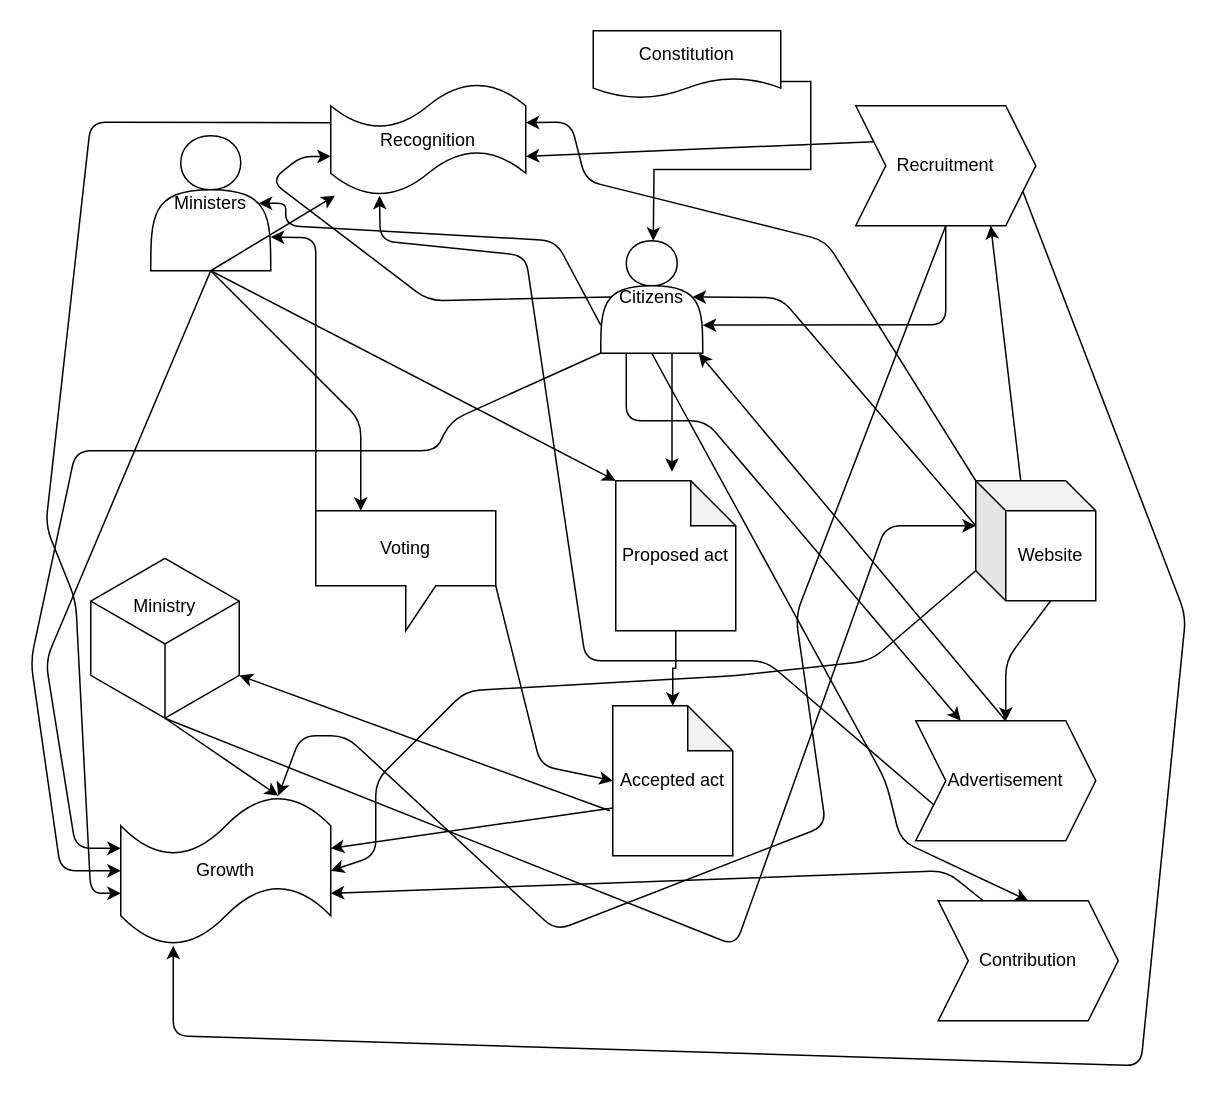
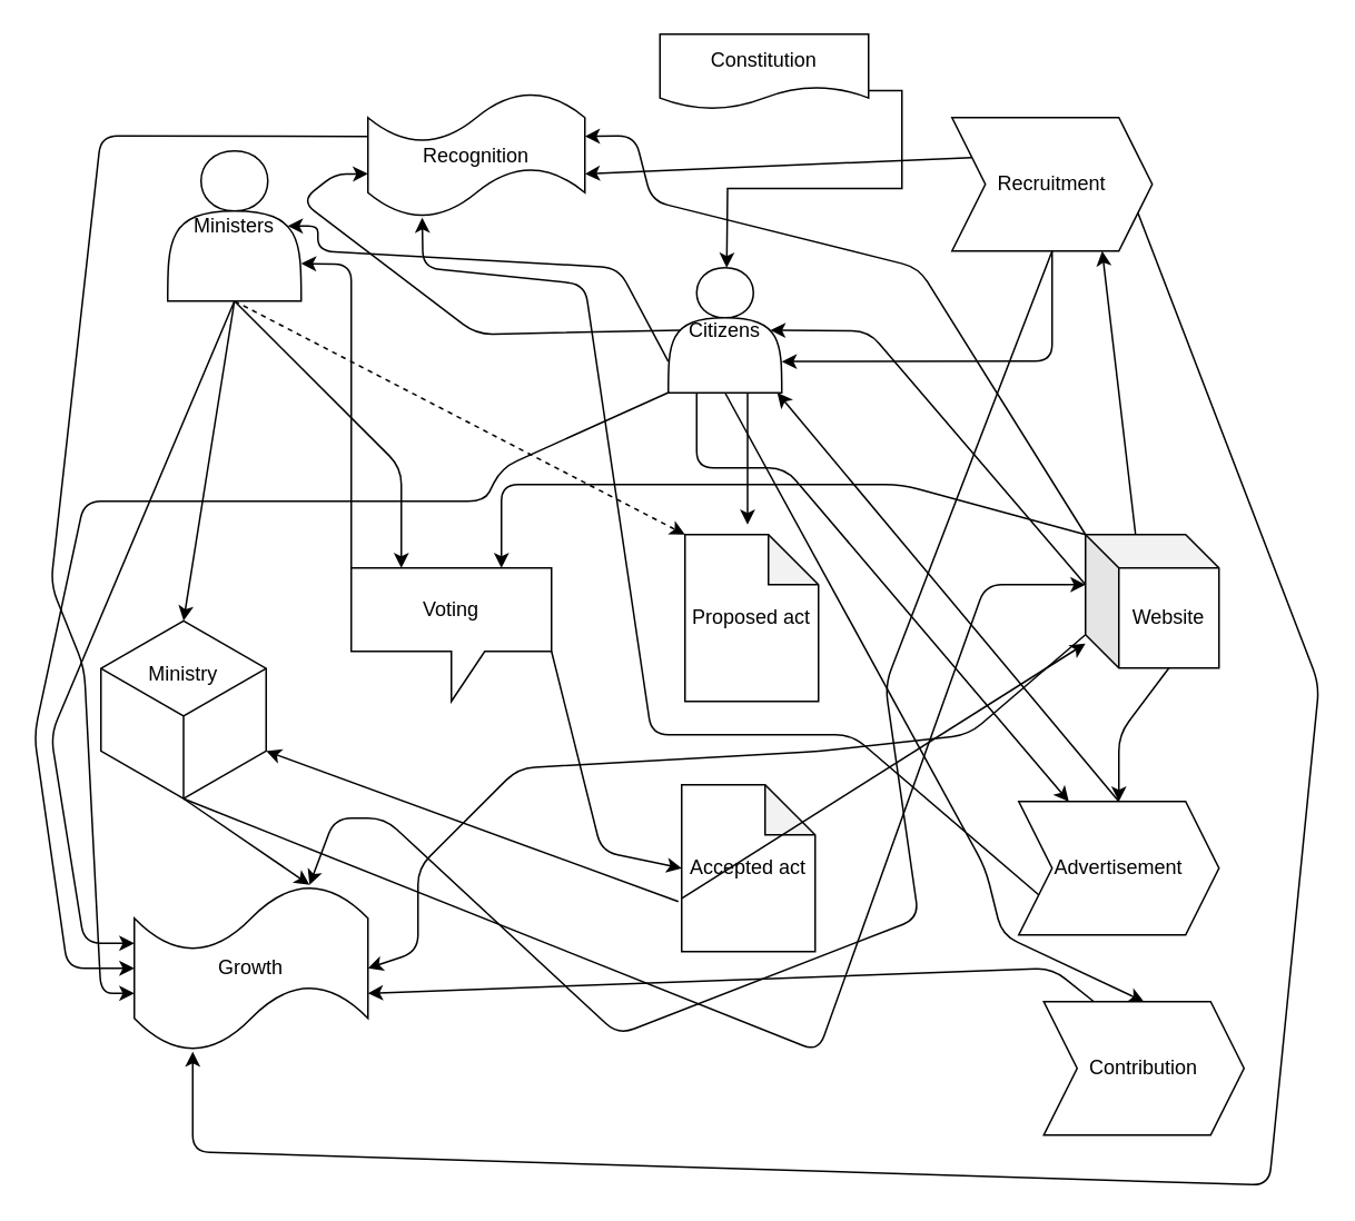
- <mxCell id="15" value="" style="endArrow=classic;html=1;exitX=0.5;exitY=1;exitDx=0;exitDy=0;" parent="1" source="11" target="27" edge="1"><mxGeometry width="50" height="50" relative="1" as="geometry"><mxPoint x="70" y="270" as="sourcePoint" /><mxPoint x="120" y="220" as="targetPoint" /></mxGeometry></mxCell>
+ <mxCell id="15" value="" style="endArrow=classic;html=1;exitX=0.5;exitY=1;exitDx=0;exitDy=0;entryX=0;entryY=0;entryDx=49.5;entryDy=1.671;entryPerimeter=0;" parent="1" source="11" target="14" edge="1"><mxGeometry width="50" height="50" relative="1" as="geometry"><mxPoint x="70" y="270" as="sourcePoint" /><mxPoint x="120" y="220" as="targetPoint" /></mxGeometry></mxCell>
- <mxCell id="12" value="" style="endArrow=classic;html=1;exitX=0.5;exitY=1;exitDx=0;exitDy=0;entryX=0;entryY=0;entryDx=0;entryDy=0;entryPerimeter=0;" parent="1" source="11" target="7" edge="1"><mxGeometry width="50" height="50" relative="1" as="geometry"><mxPoint x="100" y="300" as="sourcePoint" /><mxPoint x="150" y="250" as="targetPoint" /></mxGeometry></mxCell>
+ <mxCell id="12" value="" style="endArrow=classic;html=1;exitX=0.5;exitY=1;exitDx=0;exitDy=0;entryX=0;entryY=0;entryDx=0;entryDy=0;entryPerimeter=0;dashed=1;" parent="1" source="11" target="7" edge="1"><mxGeometry width="50" height="50" relative="1" as="geometry"><mxPoint x="100" y="300" as="sourcePoint" /><mxPoint x="150" y="250" as="targetPoint" /></mxGeometry></mxCell>
+ <mxCell id="34" value="" style="endArrow=classic;html=1;exitX=0;exitY=0;exitDx=0;exitDy=0;exitPerimeter=0;entryX=0.75;entryY=0;entryDx=0;entryDy=0;entryPerimeter=0;" parent="1" source="20" target="8" edge="1"><mxGeometry width="50" height="50" relative="1" as="geometry"><mxPoint x="890" y="320" as="sourcePoint" /><mxPoint x="940" y="270" as="targetPoint" /><Array as="points"><mxPoint x="540" y="290" /><mxPoint x="300" y="290" /></Array></mxGeometry></mxCell>
- <mxCell id="6" value="" style="edgeStyle=orthogonalEdgeStyle;rounded=0;orthogonalLoop=1;jettySize=auto;html=1;" parent="1" source="7" target="5" edge="1"><mxGeometry relative="1" as="geometry" /></mxCell>
- <mxCell id="42" value="" style="endArrow=classic;html=1;exitX=0.001;exitY=0.681;exitDx=0;exitDy=0;exitPerimeter=0;entryX=1;entryY=0.35;entryDx=0;entryDy=0;entryPerimeter=0;" parent="1" source="5" target="35" edge="1"><mxGeometry width="50" height="50" relative="1" as="geometry"><mxPoint x="360" y="500" as="sourcePoint" /><mxPoint x="410" y="450" as="targetPoint" /></mxGeometry></mxCell>
+ <mxCell id="42" value="" style="endArrow=classic;html=1;exitX=0.001;exitY=0.681;exitDx=0;exitDy=0;exitPerimeter=0;" parent="1" source="5" target="20" edge="1"><mxGeometry width="50" height="50" relative="1" as="geometry"><mxPoint x="360" y="500" as="sourcePoint" /><mxPoint x="410" y="450" as="targetPoint" /></mxGeometry></mxCell>
